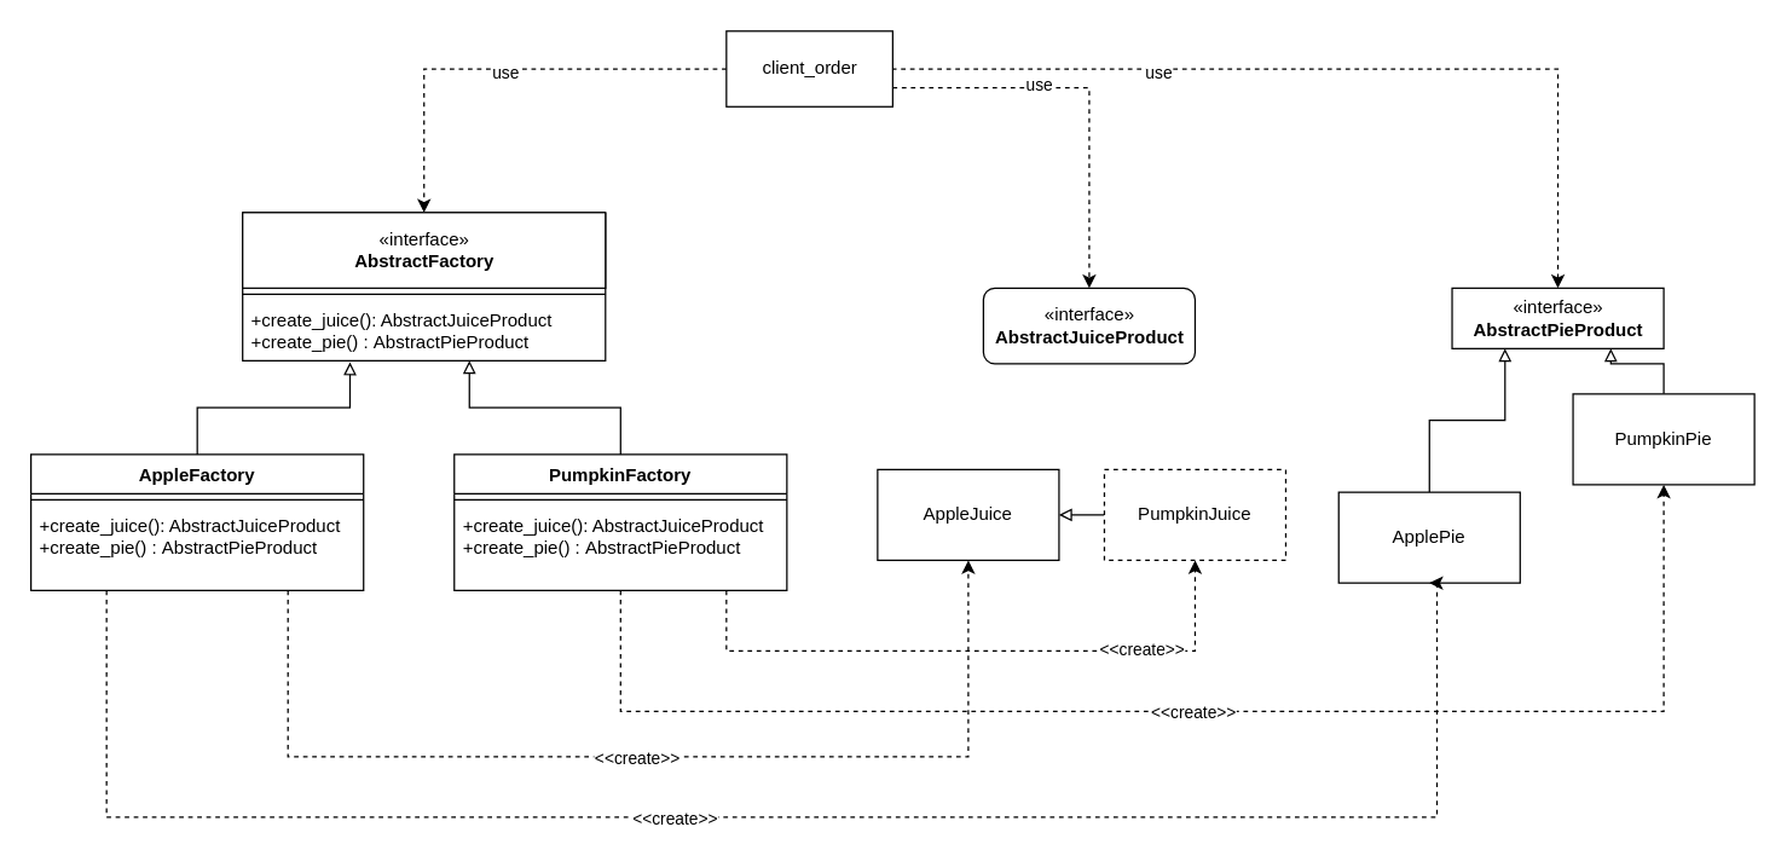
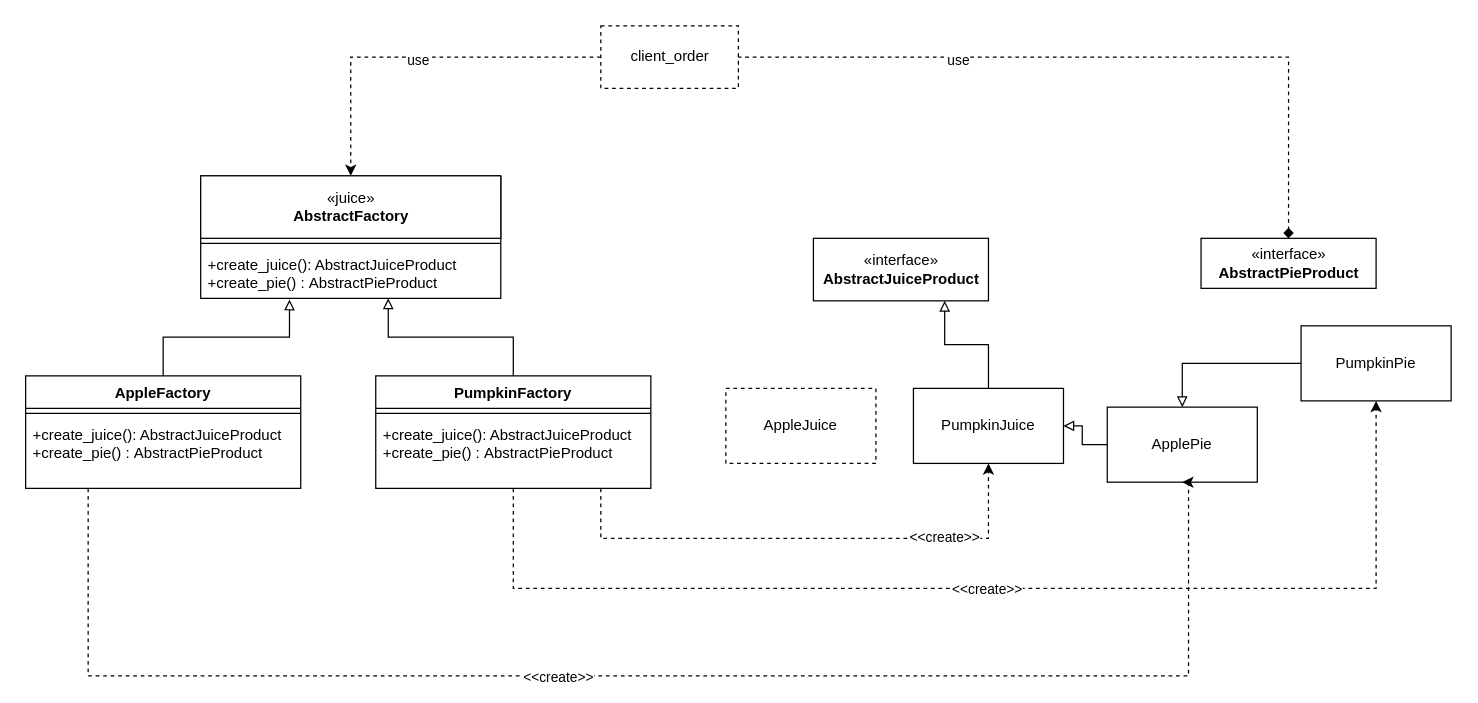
- <mxCell id="8" value="client_order" style="html=1;" vertex="1" parent="1"><mxGeometry x="480" y="20" width="110" height="50" as="geometry" /></mxCell>
+ <mxCell id="8" value="client_order" style="html=1;dashed=1;" vertex="1" parent="1"><mxGeometry x="480" y="20" width="110" height="50" as="geometry" /></mxCell>
- <mxCell id="4" style="edgeStyle=orthogonalEdgeStyle;rounded=0;orthogonalLoop=1;jettySize=auto;html=1;entryX=0.5;entryY=0;entryDx=0;entryDy=0;shadow=0;endArrow=classic;endFill=1;dashed=1;exitX=1;exitY=0.75;exitDx=0;exitDy=0;" edge="1" parent="1" source="8" target="23"><mxGeometry relative="1" as="geometry"><Array as="points"><mxPoint x="720" y="58" /></Array></mxGeometry></mxCell>
- <mxCell id="5" value="use" style="edgeLabel;html=1;align=center;verticalAlign=middle;resizable=0;points=[];" vertex="1" connectable="0" parent="4"><mxGeometry x="-0.27" y="-6" relative="1" as="geometry"><mxPoint y="-8" as="offset" /></mxGeometry></mxCell>
- <mxCell id="10" value="«interface»&lt;br&gt;&lt;b&gt;AbstractFactory&lt;/b&gt;" style="html=1;" vertex="1" parent="9"><mxGeometry width="240" height="50" as="geometry" /></mxCell>
+ <mxCell id="10" value="«juice»&lt;br&gt;&lt;b&gt;AbstractFactory&lt;/b&gt;" style="html=1;" vertex="1" parent="9"><mxGeometry width="240" height="50" as="geometry" /></mxCell>
- <mxCell id="6" style="edgeStyle=orthogonalEdgeStyle;rounded=0;orthogonalLoop=1;jettySize=auto;html=1;exitX=1;exitY=0.75;exitDx=0;exitDy=0;shadow=0;endArrow=classic;endFill=1;dashed=1;" edge="1" parent="1" source="8" target="27"><mxGeometry relative="1" as="geometry"><Array as="points"><mxPoint x="590" y="45" /><mxPoint x="1030" y="45" /></Array></mxGeometry></mxCell>
+ <mxCell id="6" style="edgeStyle=orthogonalEdgeStyle;rounded=0;orthogonalLoop=1;jettySize=auto;html=1;exitX=1;exitY=0.75;exitDx=0;exitDy=0;shadow=0;endArrow=diamond;endFill=1;dashed=1;" edge="1" parent="1" source="8" target="27"><mxGeometry relative="1" as="geometry"><Array as="points"><mxPoint x="590" y="45" /><mxPoint x="1030" y="45" /></Array></mxGeometry></mxCell>
- <mxCell id="23" value="«interface»&lt;br&gt;&lt;b&gt;AbstractJuiceProduct&lt;/b&gt;" style="html=1;rounded=1;" vertex="1" parent="1"><mxGeometry x="650" y="190" width="140" height="50" as="geometry" /></mxCell>
+ <mxCell id="23" value="«interface»&lt;br&gt;&lt;b&gt;AbstractJuiceProduct&lt;/b&gt;" style="html=1;" vertex="1" parent="1"><mxGeometry x="650" y="190" width="140" height="50" as="geometry" /></mxCell>
- <mxCell id="30" style="edgeStyle=orthogonalEdgeStyle;rounded=0;orthogonalLoop=1;jettySize=auto;html=1;entryX=0.75;entryY=1;entryDx=0;entryDy=0;shadow=0;endArrow=block;endFill=0;" edge="1" parent="1" source="31" target="27"><mxGeometry relative="1" as="geometry" /></mxCell>
+ <mxCell id="30" style="edgeStyle=orthogonalEdgeStyle;rounded=0;orthogonalLoop=1;jettySize=auto;html=1;shadow=0;endArrow=block;endFill=0;" edge="1" parent="1" source="31" target="29"><mxGeometry relative="1" as="geometry" /></mxCell>
- <mxCell id="28" style="edgeStyle=orthogonalEdgeStyle;rounded=0;orthogonalLoop=1;jettySize=auto;html=1;entryX=0.25;entryY=1;entryDx=0;entryDy=0;shadow=0;endArrow=block;endFill=0;" edge="1" parent="1" source="29" target="27"><mxGeometry relative="1" as="geometry" /></mxCell>
+ <mxCell id="28" style="edgeStyle=orthogonalEdgeStyle;rounded=0;orthogonalLoop=1;jettySize=auto;html=1;shadow=0;endArrow=block;endFill=0;" edge="1" parent="1" source="29" target="26"><mxGeometry relative="1" as="geometry" /></mxCell>
- <mxCell id="24" value="AppleJuice" style="whiteSpace=wrap;html=1;" vertex="1" parent="1"><mxGeometry x="580" y="310" width="120" height="60" as="geometry" /></mxCell>
+ <mxCell id="24" value="AppleJuice" style="whiteSpace=wrap;html=1;dashed=1;" vertex="1" parent="1"><mxGeometry x="580" y="310" width="120" height="60" as="geometry" /></mxCell>
- <mxCell id="25" style="edgeStyle=orthogonalEdgeStyle;rounded=0;orthogonalLoop=1;jettySize=auto;html=1;shadow=0;endArrow=block;endFill=0;" edge="1" parent="1" source="26" target="24"><mxGeometry relative="1" as="geometry" /></mxCell>
+ <mxCell id="25" style="edgeStyle=orthogonalEdgeStyle;rounded=0;orthogonalLoop=1;jettySize=auto;html=1;entryX=0.75;entryY=1;entryDx=0;entryDy=0;shadow=0;endArrow=block;endFill=0;" edge="1" parent="1" source="26" target="23"><mxGeometry relative="1" as="geometry" /></mxCell>
- <mxCell id="26" value="PumpkinJuice" style="whiteSpace=wrap;html=1;dashed=1;" vertex="1" parent="1"><mxGeometry x="730" y="310" width="120" height="60" as="geometry" /></mxCell>
+ <mxCell id="26" value="PumpkinJuice" style="whiteSpace=wrap;html=1;" vertex="1" parent="1"><mxGeometry x="730" y="310" width="120" height="60" as="geometry" /></mxCell>
- <mxCell id="14" style="edgeStyle=orthogonalEdgeStyle;rounded=0;orthogonalLoop=1;jettySize=auto;html=1;entryX=0.5;entryY=1;entryDx=0;entryDy=0;shadow=0;endArrow=classic;endFill=1;dashed=1;" edge="1" parent="1" source="16" target="24"><mxGeometry relative="1" as="geometry"><Array as="points"><mxPoint x="190" y="500" /><mxPoint x="640" y="500" /></Array></mxGeometry></mxCell>
- <mxCell id="15" value="&amp;lt;&amp;lt;create&amp;gt;&amp;gt;" style="edgeLabel;html=1;align=center;verticalAlign=middle;resizable=0;points=[];" vertex="1" connectable="0" parent="14"><mxGeometry x="0.2" y="3" relative="1" as="geometry"><mxPoint x="-74" y="3" as="offset" /></mxGeometry></mxCell>
